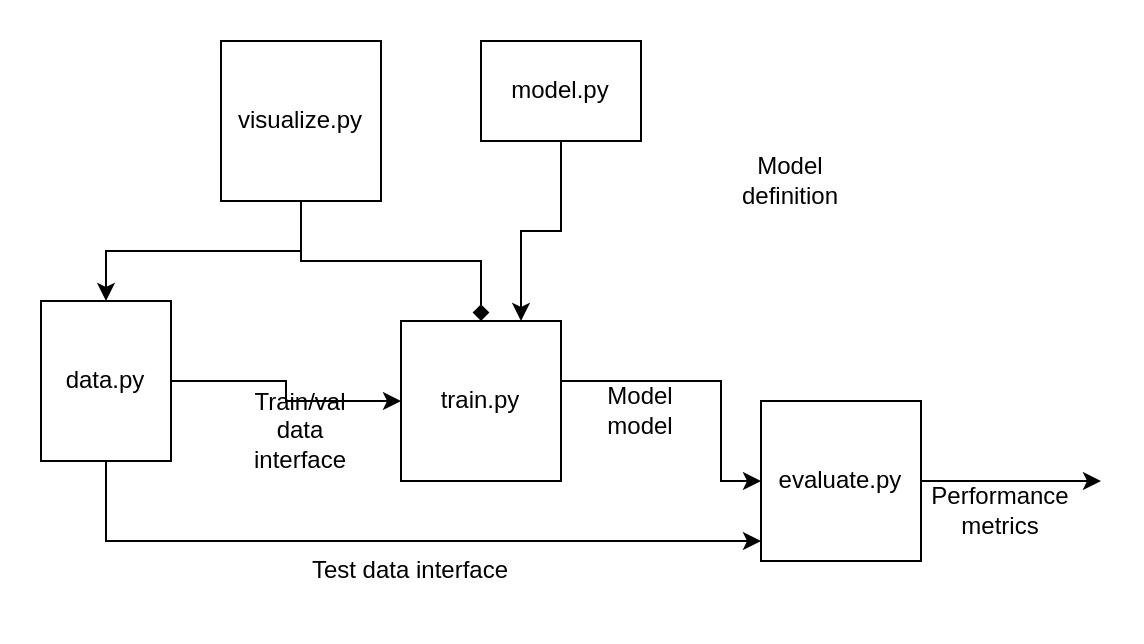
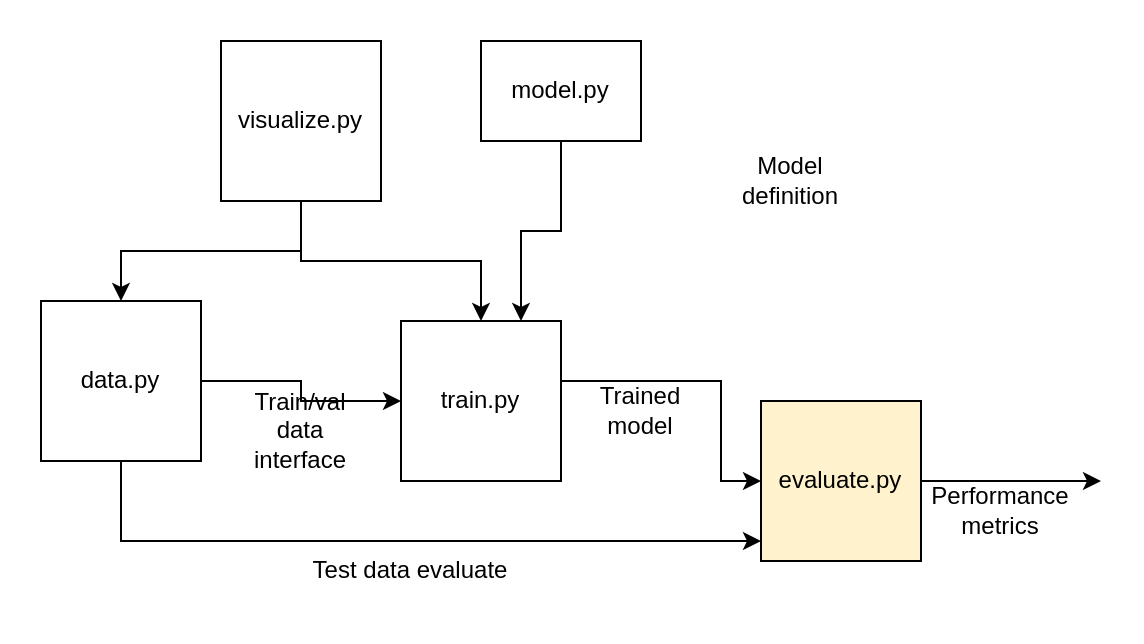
- <mxCell id="5" style="edgeStyle=orthogonalEdgeStyle;rounded=0;orthogonalLoop=1;jettySize=auto;html=1;exitX=0.5;exitY=1;exitDx=0;exitDy=0;entryX=0.5;entryY=0;entryDx=0;entryDy=0;endArrow=diamond;" parent="1" source="6" target="8" edge="1"><mxGeometry relative="1" as="geometry" /></mxCell>
+ <mxCell id="5" style="edgeStyle=orthogonalEdgeStyle;rounded=0;orthogonalLoop=1;jettySize=auto;html=1;exitX=0.5;exitY=1;exitDx=0;exitDy=0;entryX=0.5;entryY=0;entryDx=0;entryDy=0;" parent="1" source="6" target="8" edge="1"><mxGeometry relative="1" as="geometry" /></mxCell>
- <mxCell id="3" value="data.py" style="whiteSpace=wrap;html=1;aspect=fixed;" parent="1" vertex="1"><mxGeometry x="20" y="150" width="65" height="80" as="geometry" /></mxCell>
+ <mxCell id="3" value="data.py" style="whiteSpace=wrap;html=1;aspect=fixed;" parent="1" vertex="1"><mxGeometry x="20" y="150" width="80" height="80" as="geometry" /></mxCell>
- <mxCell id="11" value="Model model" style="text;html=1;align=center;verticalAlign=middle;whiteSpace=wrap;rounded=0;" parent="1" vertex="1"><mxGeometry x="290" y="190" width="60" height="30" as="geometry" /></mxCell>
+ <mxCell id="11" value="Trained model" style="text;html=1;align=center;verticalAlign=middle;whiteSpace=wrap;rounded=0;" parent="1" vertex="1"><mxGeometry x="290" y="190" width="60" height="30" as="geometry" /></mxCell>
- <mxCell id="10" value="evaluate.py" style="whiteSpace=wrap;html=1;aspect=fixed;" parent="1" vertex="1"><mxGeometry x="380" y="200" width="80" height="80" as="geometry" /></mxCell>
+ <mxCell id="10" value="evaluate.py" style="whiteSpace=wrap;html=1;aspect=fixed;fillColor=#fff2cc;" parent="1" vertex="1"><mxGeometry x="380" y="200" width="80" height="80" as="geometry" /></mxCell>
- <mxCell id="18" value="Test data interface" style="text;html=1;align=center;verticalAlign=middle;whiteSpace=wrap;rounded=0;" parent="1" vertex="1"><mxGeometry x="150" y="270" width="110" height="30" as="geometry" /></mxCell>
+ <mxCell id="18" value="Test data evaluate" style="text;html=1;align=center;verticalAlign=middle;whiteSpace=wrap;rounded=0;" parent="1" vertex="1"><mxGeometry x="150" y="270" width="110" height="30" as="geometry" /></mxCell>
